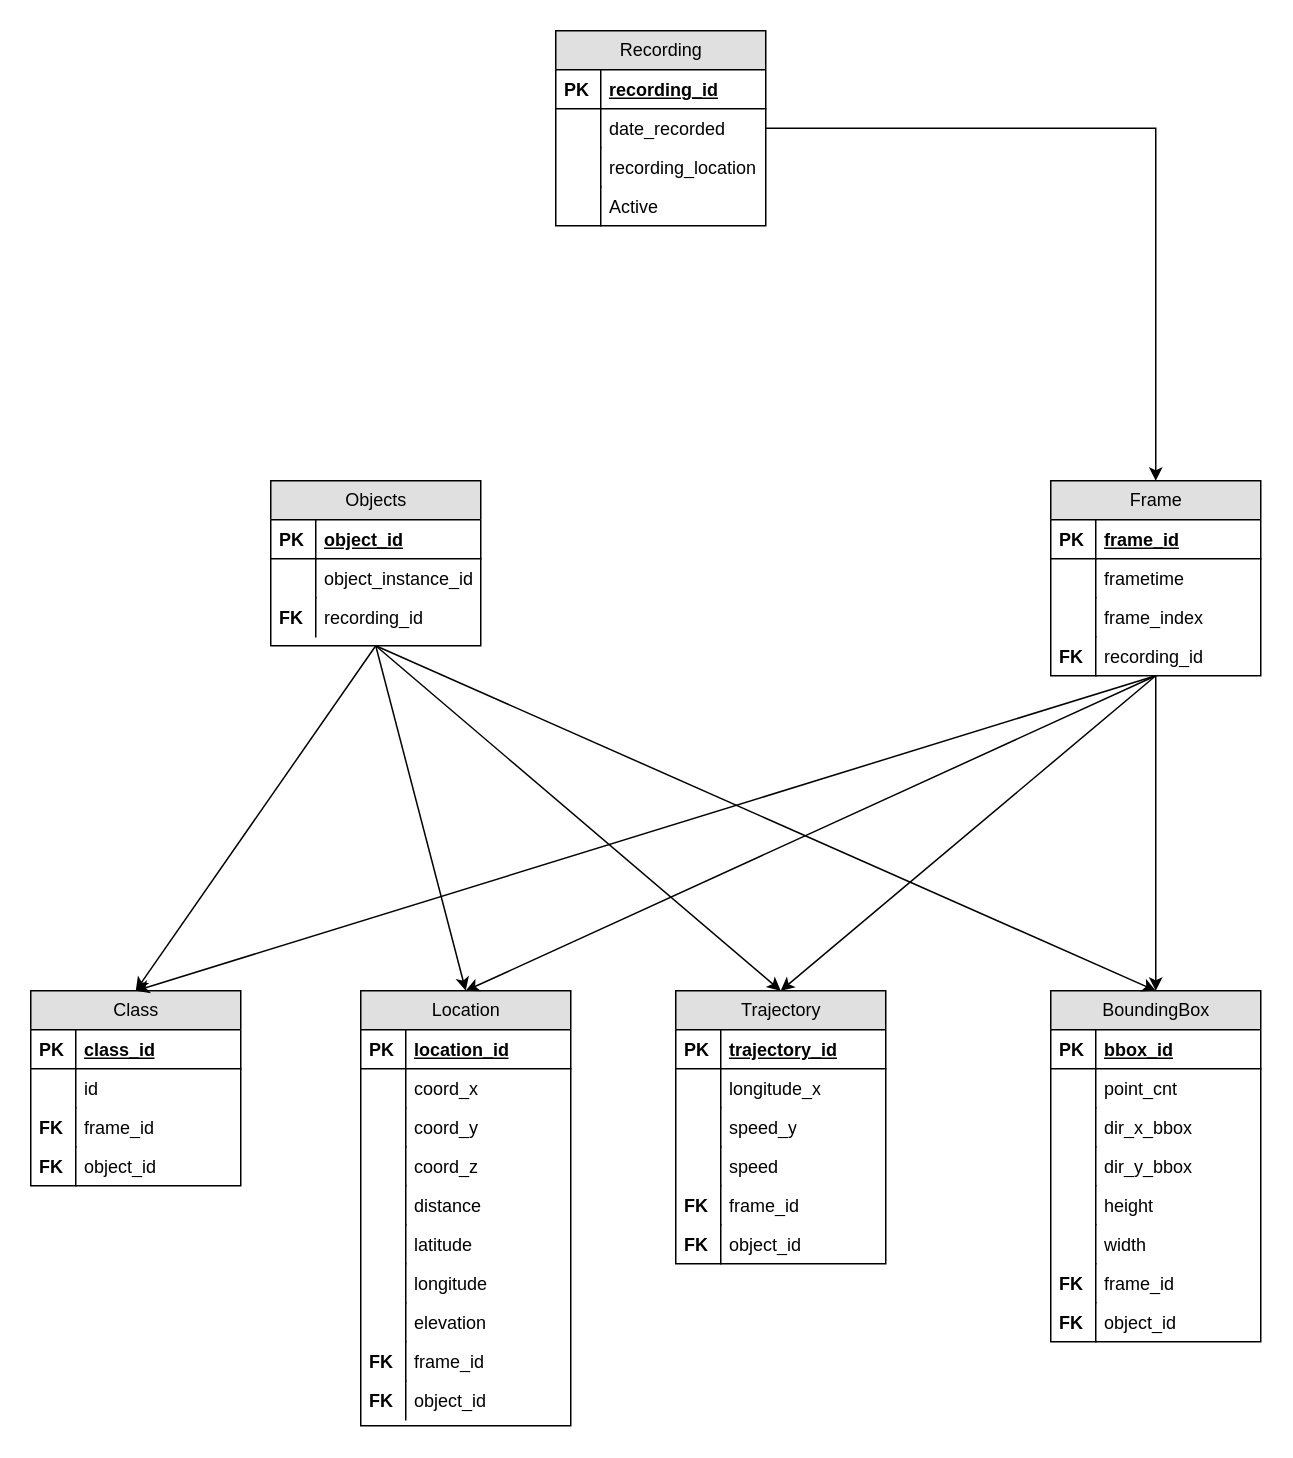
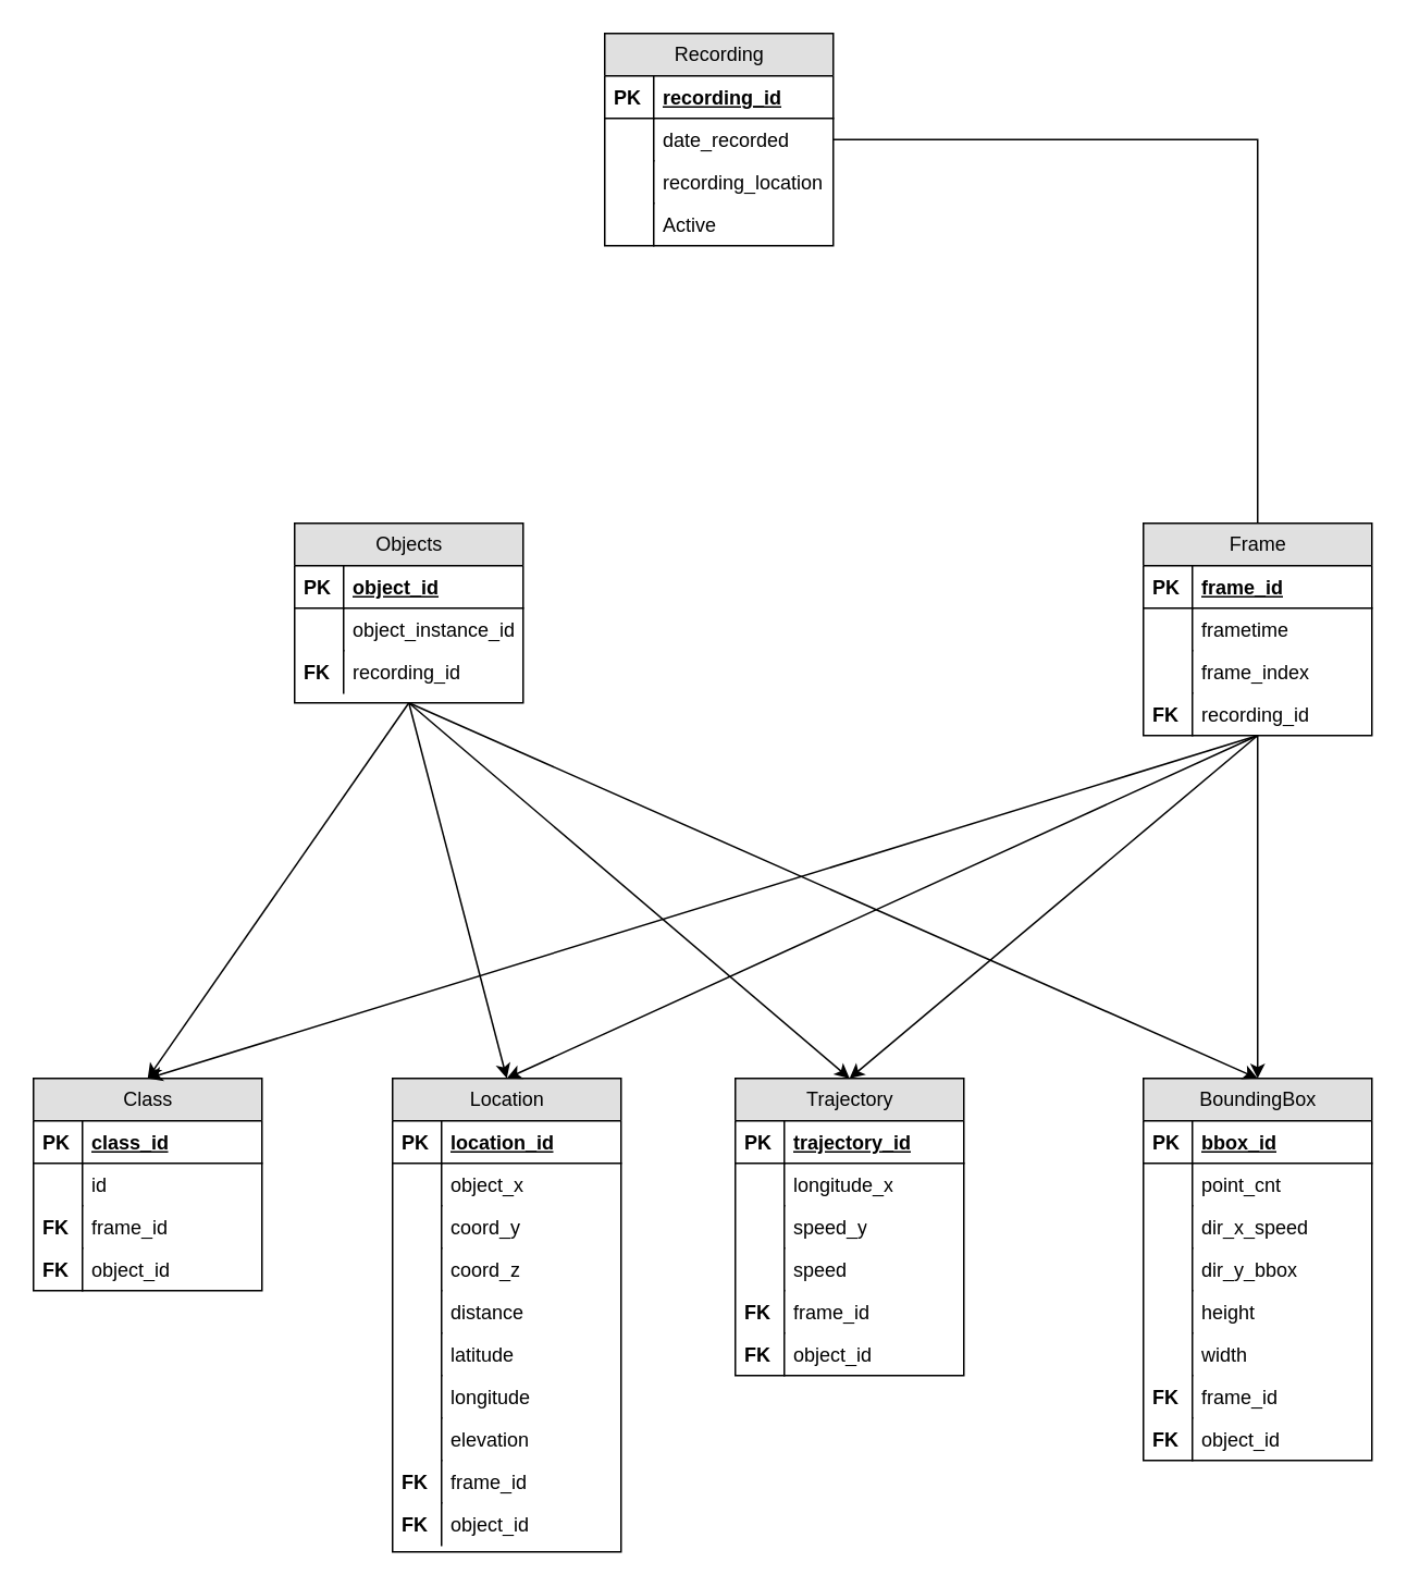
- <mxCell id="2" style="edgeStyle=orthogonalEdgeStyle;rounded=0;orthogonalLoop=1;jettySize=auto;html=1;entryX=0.5;entryY=0;entryDx=0;entryDy=0;" edge="1" parent="1" source="3" target="13"><mxGeometry relative="1" as="geometry" /></mxCell>
+ <mxCell id="2" style="edgeStyle=orthogonalEdgeStyle;rounded=0;orthogonalLoop=1;jettySize=auto;html=1;entryX=0.5;entryY=0;entryDx=0;entryDy=0;endArrow=none;" edge="1" parent="1" source="3" target="13"><mxGeometry relative="1" as="geometry" /></mxCell>
- <mxCell id="58" value="coord_x" style="shape=partialRectangle;top=0;left=0;right=0;bottom=0;html=1;align=left;verticalAlign=top;fillColor=none;spacingLeft=34;spacingRight=4;whiteSpace=wrap;overflow=hidden;rotatable=0;points=[[0,0.5],[1,0.5]];portConstraint=eastwest;dropTarget=0;" vertex="1" parent="55"><mxGeometry y="52" width="140" height="26" as="geometry" /></mxCell>
+ <mxCell id="58" value="object_x" style="shape=partialRectangle;top=0;left=0;right=0;bottom=0;html=1;align=left;verticalAlign=top;fillColor=none;spacingLeft=34;spacingRight=4;whiteSpace=wrap;overflow=hidden;rotatable=0;points=[[0,0.5],[1,0.5]];portConstraint=eastwest;dropTarget=0;" vertex="1" parent="55"><mxGeometry y="52" width="140" height="26" as="geometry" /></mxCell>
- <mxCell id="43" value="dir_x_bbox" style="shape=partialRectangle;top=0;left=0;right=0;bottom=0;html=1;align=left;verticalAlign=top;fillColor=none;spacingLeft=34;spacingRight=4;whiteSpace=wrap;overflow=hidden;rotatable=0;points=[[0,0.5],[1,0.5]];portConstraint=eastwest;dropTarget=0;" vertex="1" parent="38"><mxGeometry y="78" width="140" height="26" as="geometry" /></mxCell>
+ <mxCell id="43" value="dir_x_speed" style="shape=partialRectangle;top=0;left=0;right=0;bottom=0;html=1;align=left;verticalAlign=top;fillColor=none;spacingLeft=34;spacingRight=4;whiteSpace=wrap;overflow=hidden;rotatable=0;points=[[0,0.5],[1,0.5]];portConstraint=eastwest;dropTarget=0;" vertex="1" parent="38"><mxGeometry y="78" width="140" height="26" as="geometry" /></mxCell>
